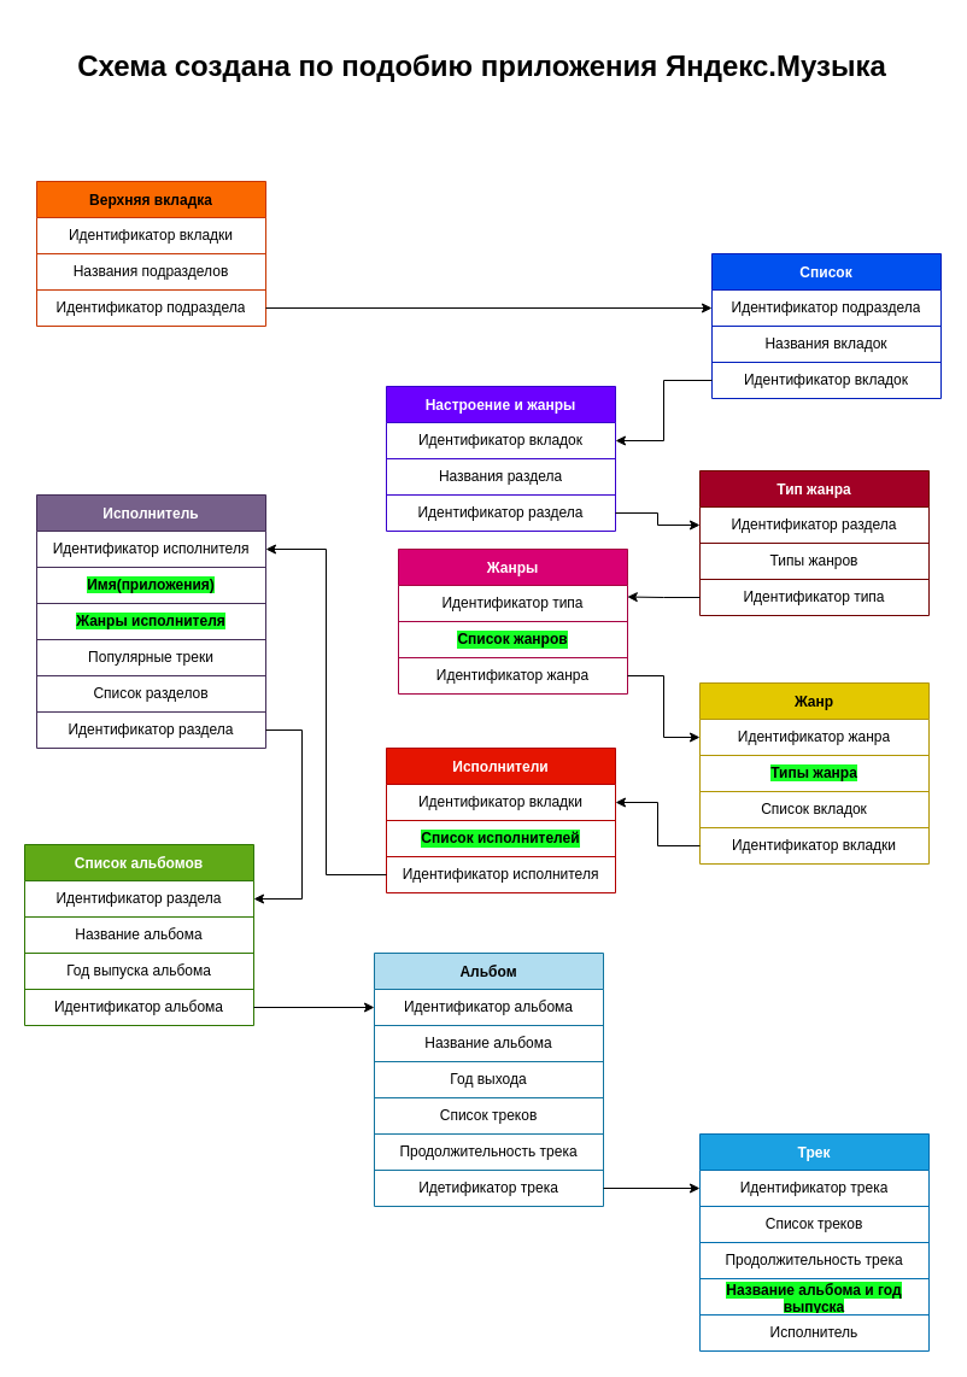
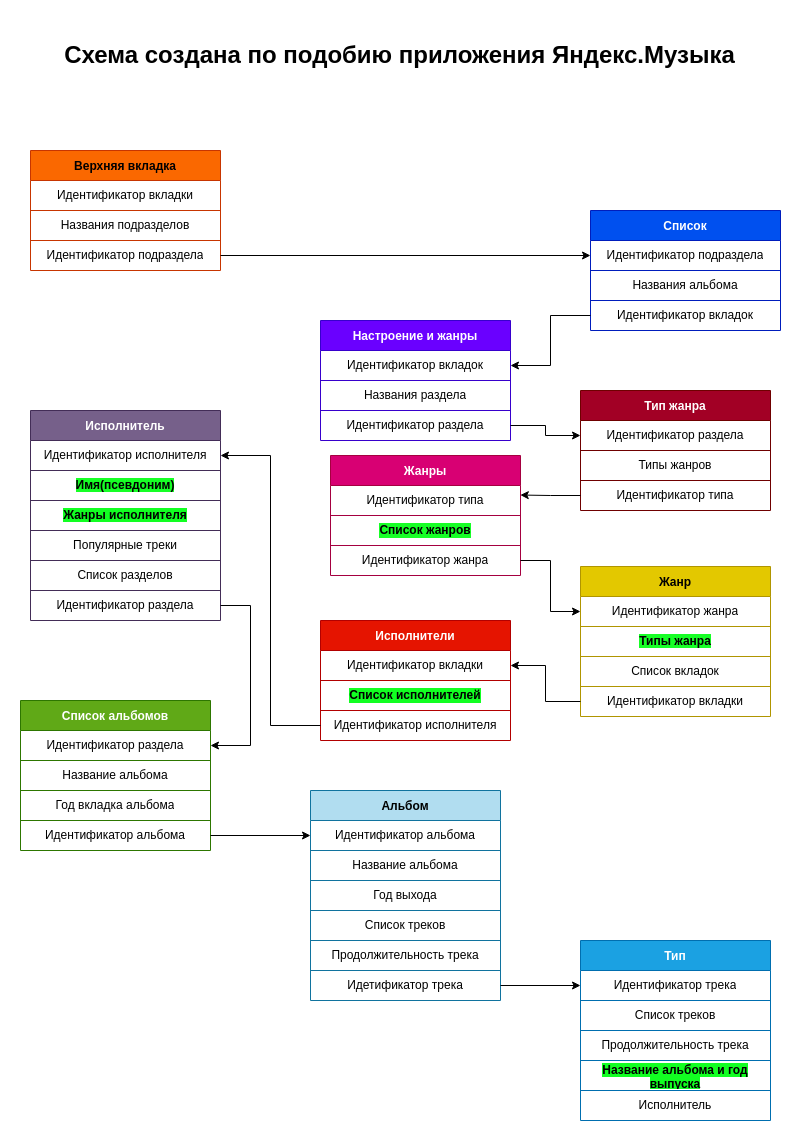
- <mxCell id="13" value="Названия вкладок" style="shape=partialRectangle;html=1;whiteSpace=wrap;connectable=0;overflow=hidden;fillColor=none;top=0;left=0;bottom=0;right=0;pointerEvents=1;" vertex="1" parent="12"><mxGeometry width="190" height="30" as="geometry"><mxRectangle width="190" height="30" as="alternateBounds" /></mxGeometry></mxCell>
+ <mxCell id="13" value="Названия альбома" style="shape=partialRectangle;html=1;whiteSpace=wrap;connectable=0;overflow=hidden;fillColor=none;top=0;left=0;bottom=0;right=0;pointerEvents=1;" vertex="1" parent="12"><mxGeometry width="190" height="30" as="geometry"><mxRectangle width="190" height="30" as="alternateBounds" /></mxGeometry></mxCell>
- <mxCell id="58" value="&lt;b style=&quot;background-color: rgb(23, 255, 38);&quot;&gt;Имя(приложения)&lt;/b&gt;" style="shape=partialRectangle;html=1;whiteSpace=wrap;connectable=0;overflow=hidden;fillColor=none;top=0;left=0;bottom=0;right=0;pointerEvents=1;" vertex="1" parent="57"><mxGeometry width="190" height="30" as="geometry"><mxRectangle width="190" height="30" as="alternateBounds" /></mxGeometry></mxCell>
+ <mxCell id="58" value="&lt;b style=&quot;background-color: rgb(23, 255, 38);&quot;&gt;Имя(псевдоним)&lt;/b&gt;" style="shape=partialRectangle;html=1;whiteSpace=wrap;connectable=0;overflow=hidden;fillColor=none;top=0;left=0;bottom=0;right=0;pointerEvents=1;" vertex="1" parent="57"><mxGeometry width="190" height="30" as="geometry"><mxRectangle width="190" height="30" as="alternateBounds" /></mxGeometry></mxCell>
- <mxCell id="74" value="Год выпуска альбома" style="shape=partialRectangle;html=1;whiteSpace=wrap;connectable=0;overflow=hidden;fillColor=none;top=0;left=0;bottom=0;right=0;pointerEvents=1;" vertex="1" parent="73"><mxGeometry width="190" height="30" as="geometry"><mxRectangle width="190" height="30" as="alternateBounds" /></mxGeometry></mxCell>
+ <mxCell id="74" value="Год вкладка альбома" style="shape=partialRectangle;html=1;whiteSpace=wrap;connectable=0;overflow=hidden;fillColor=none;top=0;left=0;bottom=0;right=0;pointerEvents=1;" vertex="1" parent="73"><mxGeometry width="190" height="30" as="geometry"><mxRectangle width="190" height="30" as="alternateBounds" /></mxGeometry></mxCell>
- <mxCell id="90" value="Трек" style="shape=table;startSize=30;container=1;collapsible=0;childLayout=tableLayout;fontStyle=1;fillColor=#1ba1e2;strokeColor=#006EAF;fontColor=#ffffff;" vertex="1" parent="1"><mxGeometry x="580" y="940" width="190" height="180" as="geometry" /></mxCell>
+ <mxCell id="90" value="Тип" style="shape=table;startSize=30;container=1;collapsible=0;childLayout=tableLayout;fontStyle=1;fillColor=#1ba1e2;strokeColor=#006EAF;fontColor=#ffffff;" vertex="1" parent="1"><mxGeometry x="580" y="940" width="190" height="180" as="geometry" /></mxCell>
